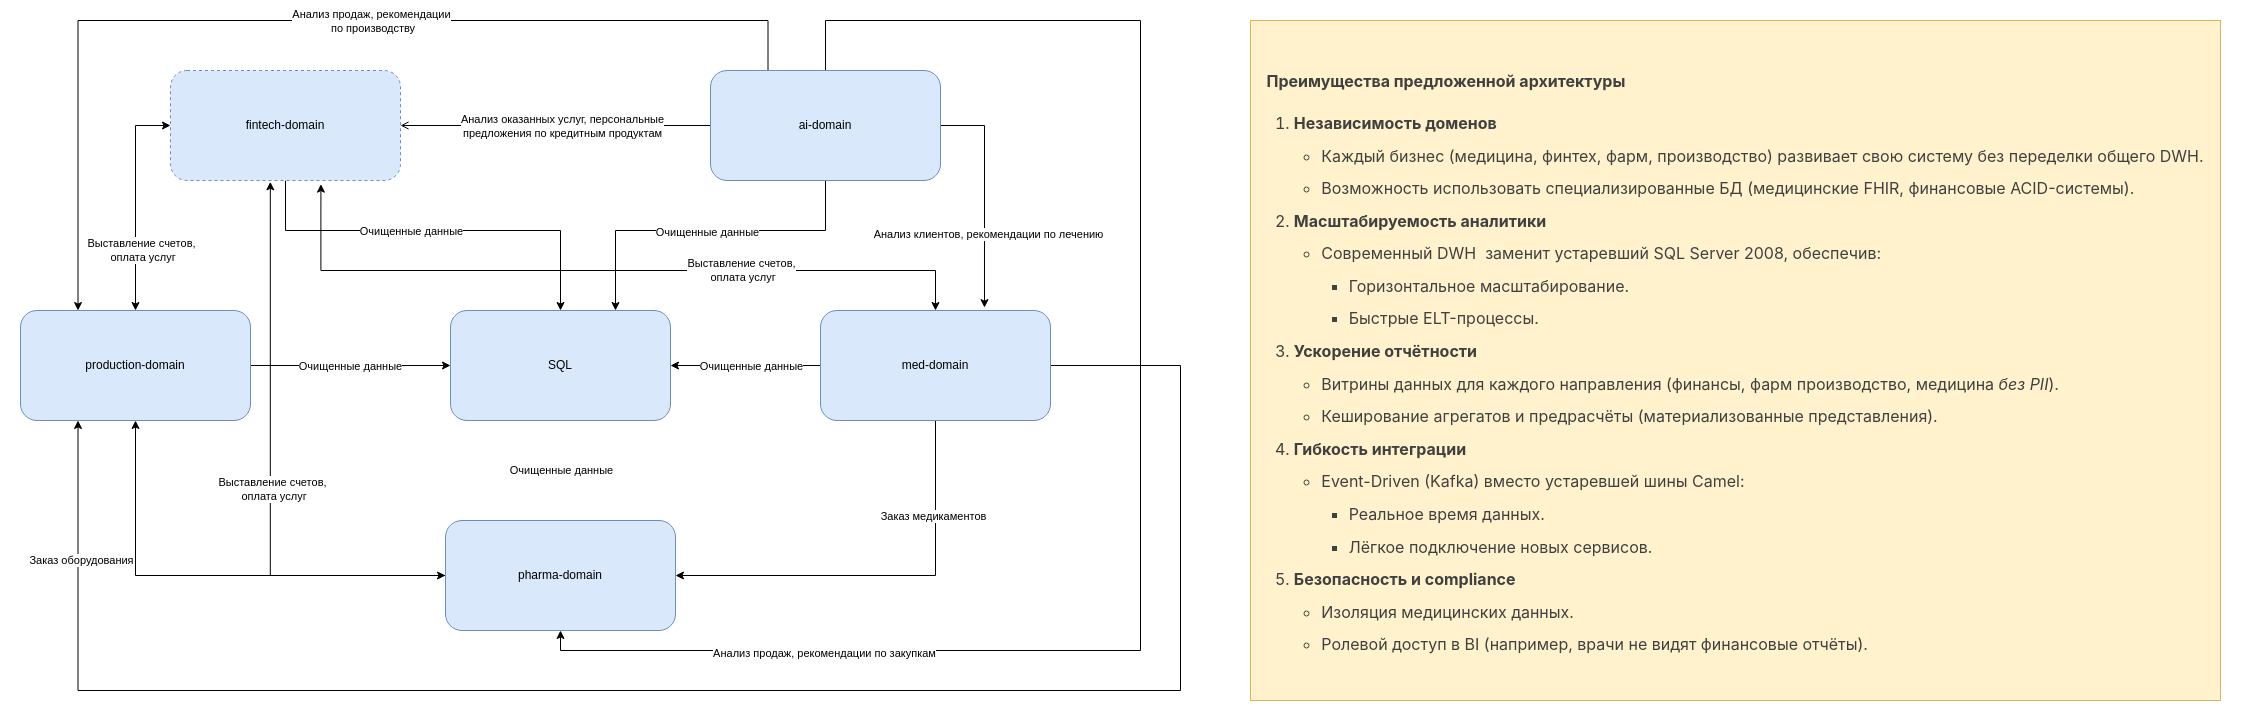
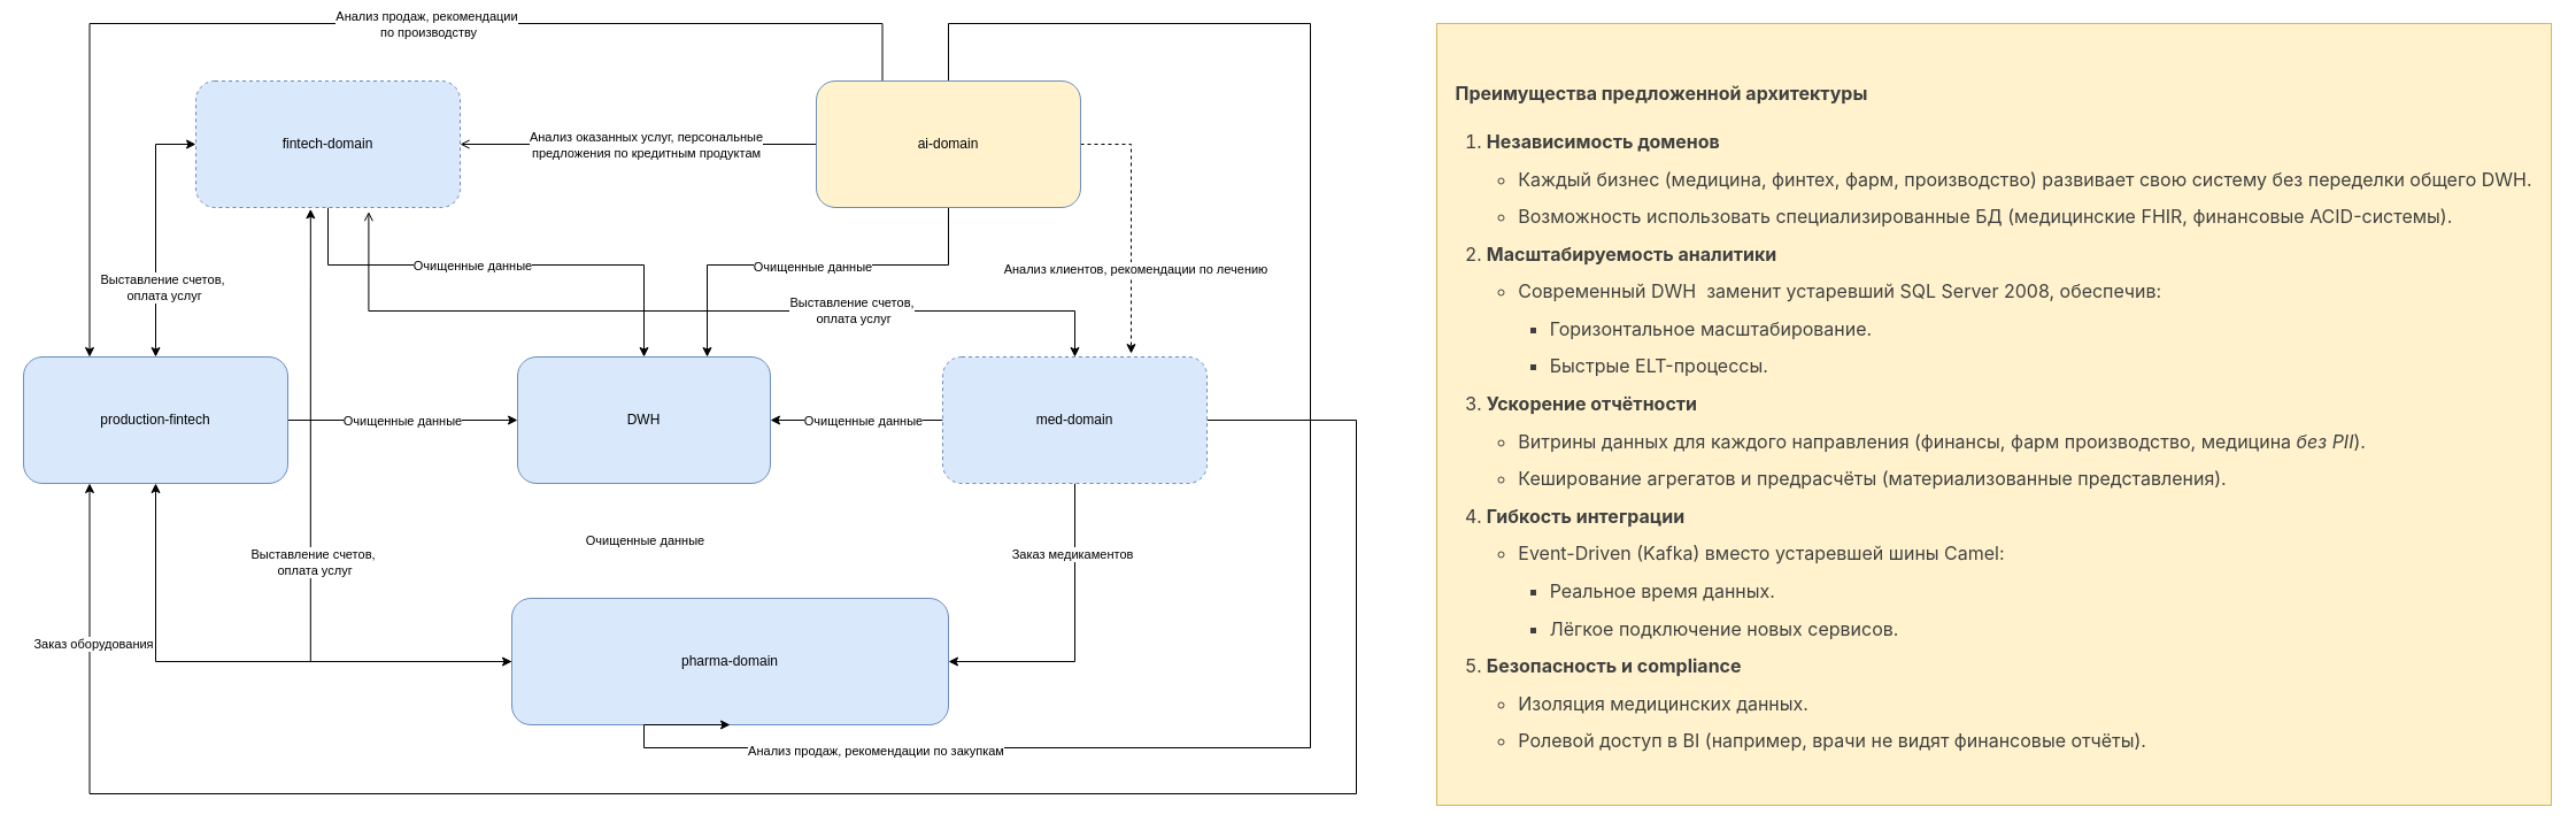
- <mxCell id="24" value="ai-domain" style="rounded=1;whiteSpace=wrap;html=1;fillColor=#dae8fc;strokeColor=#6c8ebf;" parent="1" vertex="1"><mxGeometry x="710" y="70" width="230" height="110" as="geometry" /></mxCell>
+ <mxCell id="24" value="ai-domain" style="rounded=1;whiteSpace=wrap;html=1;fillColor=#fff2cc;strokeColor=#6c8ebf;" parent="1" vertex="1"><mxGeometry x="710" y="70" width="230" height="110" as="geometry" /></mxCell>
- <mxCell id="16" style="edgeStyle=orthogonalEdgeStyle;rounded=0;orthogonalLoop=1;jettySize=auto;html=1;entryX=0.713;entryY=-0.026;entryDx=0;entryDy=0;entryPerimeter=0;exitX=1;exitY=0.5;exitDx=0;exitDy=0;" parent="1" source="24" target="11" edge="1"><mxGeometry relative="1" as="geometry" /></mxCell>
+ <mxCell id="16" style="edgeStyle=orthogonalEdgeStyle;rounded=0;orthogonalLoop=1;jettySize=auto;html=1;entryX=0.713;entryY=-0.026;entryDx=0;entryDy=0;entryPerimeter=0;exitX=1;exitY=0.5;exitDx=0;exitDy=0;dashed=1;" parent="1" source="24" target="11" edge="1"><mxGeometry relative="1" as="geometry" /></mxCell>
- <mxCell id="10" style="edgeStyle=orthogonalEdgeStyle;rounded=0;orthogonalLoop=1;jettySize=auto;html=1;startArrow=classic;startFill=1;exitX=0.5;exitY=0;exitDx=0;exitDy=0;entryX=0.654;entryY=1.033;entryDx=0;entryDy=0;entryPerimeter=0;" parent="1" source="11" target="13" edge="1"><mxGeometry relative="1" as="geometry"><mxPoint x="320" y="170" as="targetPoint" /><Array as="points"><mxPoint x="935" y="270" /><mxPoint x="320" y="270" /></Array></mxGeometry></mxCell>
+ <mxCell id="10" style="edgeStyle=orthogonalEdgeStyle;rounded=0;orthogonalLoop=1;jettySize=auto;html=1;startArrow=classic;startFill=1;exitX=0.5;exitY=0;exitDx=0;exitDy=0;entryX=0.654;entryY=1.033;entryDx=0;entryDy=0;entryPerimeter=0;endArrow=open;" parent="1" source="11" target="13" edge="1"><mxGeometry relative="1" as="geometry"><mxPoint x="320" y="170" as="targetPoint" /><Array as="points"><mxPoint x="935" y="270" /><mxPoint x="320" y="270" /></Array></mxGeometry></mxCell>
- <mxCell id="28" value="production-domain" style="rounded=1;whiteSpace=wrap;html=1;fillColor=#dae8fc;strokeColor=#6c8ebf;" parent="1" vertex="1"><mxGeometry x="20" y="310" width="230" height="110" as="geometry" /></mxCell>
+ <mxCell id="28" value="production-fintech" style="rounded=1;whiteSpace=wrap;html=1;fillColor=#dae8fc;strokeColor=#6c8ebf;" parent="1" vertex="1"><mxGeometry x="20" y="310" width="230" height="110" as="geometry" /></mxCell>
- <mxCell id="29" value="SQL" style="rounded=1;whiteSpace=wrap;html=1;fillColor=#dae8fc;strokeColor=#6c8ebf;" parent="1" vertex="1"><mxGeometry x="450" y="310" width="220" height="110" as="geometry" /></mxCell>
+ <mxCell id="29" value="DWH" style="rounded=1;whiteSpace=wrap;html=1;fillColor=#dae8fc;strokeColor=#6c8ebf;" parent="1" vertex="1"><mxGeometry x="450" y="310" width="220" height="110" as="geometry" /></mxCell>
- <mxCell id="11" value="med-domain" style="rounded=1;whiteSpace=wrap;html=1;fillColor=#dae8fc;strokeColor=#6c8ebf;" parent="1" vertex="1"><mxGeometry x="820" y="310" width="230" height="110" as="geometry" /></mxCell>
+ <mxCell id="11" value="med-domain" style="rounded=1;whiteSpace=wrap;html=1;fillColor=#dae8fc;strokeColor=#6c8ebf;dashed=1;" parent="1" vertex="1"><mxGeometry x="820" y="310" width="230" height="110" as="geometry" /></mxCell>
- <mxCell id="4" value="pharma-domain" style="rounded=1;whiteSpace=wrap;html=1;fillColor=#dae8fc;strokeColor=#6c8ebf;" parent="1" vertex="1"><mxGeometry x="445" y="520" width="230" height="110" as="geometry" /></mxCell>
+ <mxCell id="4" value="pharma-domain" style="rounded=1;whiteSpace=wrap;html=1;fillColor=#dae8fc;strokeColor=#6c8ebf;" parent="1" vertex="1"><mxGeometry x="445" y="520" width="380" height="110" as="geometry" /></mxCell>
